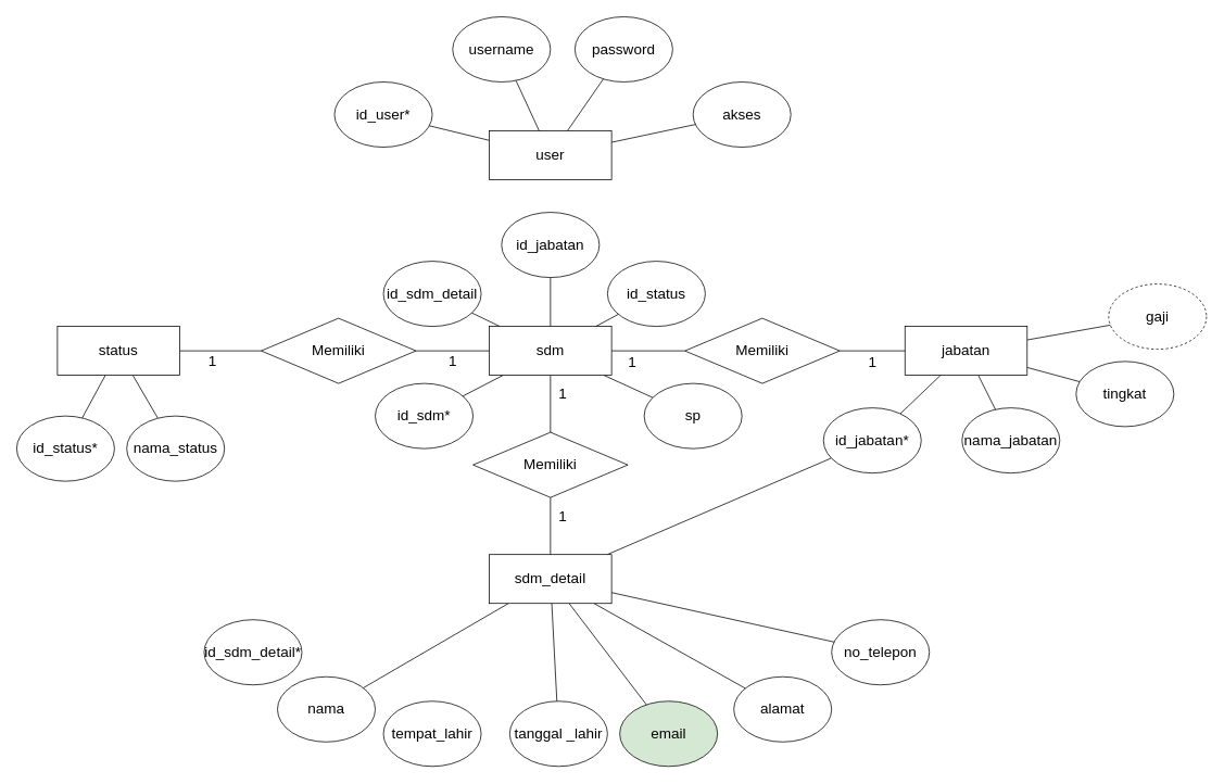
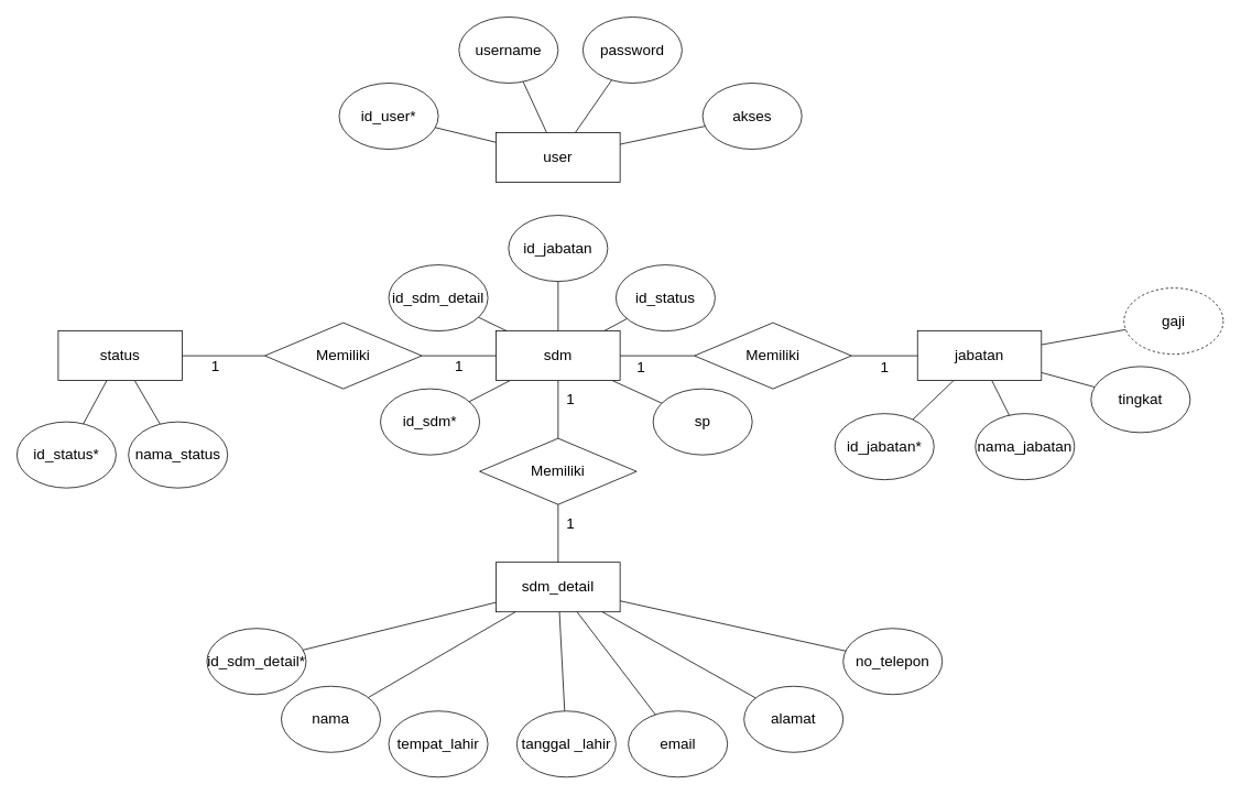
- <mxCell id="3" style="rounded=0;orthogonalLoop=1;jettySize=auto;html=1;endArrow=none;endFill=0;fontSize=18;" edge="1" parent="1" source="9" target="52"><mxGeometry relative="1" as="geometry" /></mxCell>
+ <mxCell id="3" style="rounded=0;orthogonalLoop=1;jettySize=auto;html=1;endArrow=none;endFill=0;fontSize=18;" edge="1" parent="1" source="9" target="2"><mxGeometry relative="1" as="geometry" /></mxCell>
- <mxCell id="15" value="email" style="ellipse;whiteSpace=wrap;html=1;fontSize=18;fillColor=#d5e8d4;" vertex="1" parent="1"><mxGeometry x="760" y="860" width="120" height="80" as="geometry" /></mxCell>
+ <mxCell id="15" value="email" style="ellipse;whiteSpace=wrap;html=1;fontSize=18;" vertex="1" parent="1"><mxGeometry x="760" y="860" width="120" height="80" as="geometry" /></mxCell>
